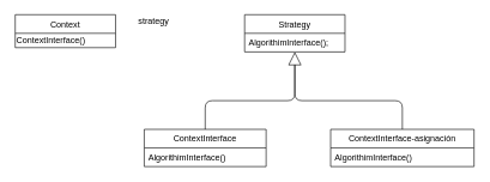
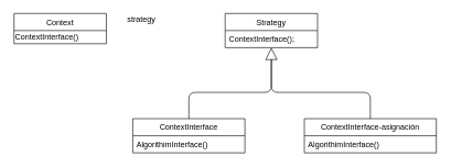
- <mxCell id="5" value="AlgorithimInterface();" style="text;strokeColor=none;fillColor=none;align=left;verticalAlign=top;spacingLeft=4;spacingRight=4;overflow=hidden;rotatable=0;points=[[0,0.5],[1,0.5]];portConstraint=eastwest;" vertex="1" parent="4"><mxGeometry y="26" width="140" height="26" as="geometry" /></mxCell>
+ <mxCell id="5" value="ContextInterface();" style="text;strokeColor=none;fillColor=none;align=left;verticalAlign=top;spacingLeft=4;spacingRight=4;overflow=hidden;rotatable=0;points=[[0,0.5],[1,0.5]];portConstraint=eastwest;" vertex="1" parent="4"><mxGeometry y="26" width="140" height="26" as="geometry" /></mxCell>
